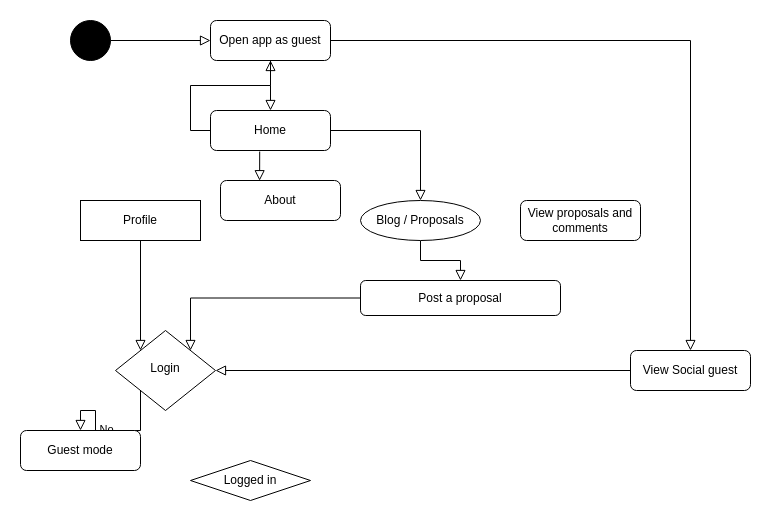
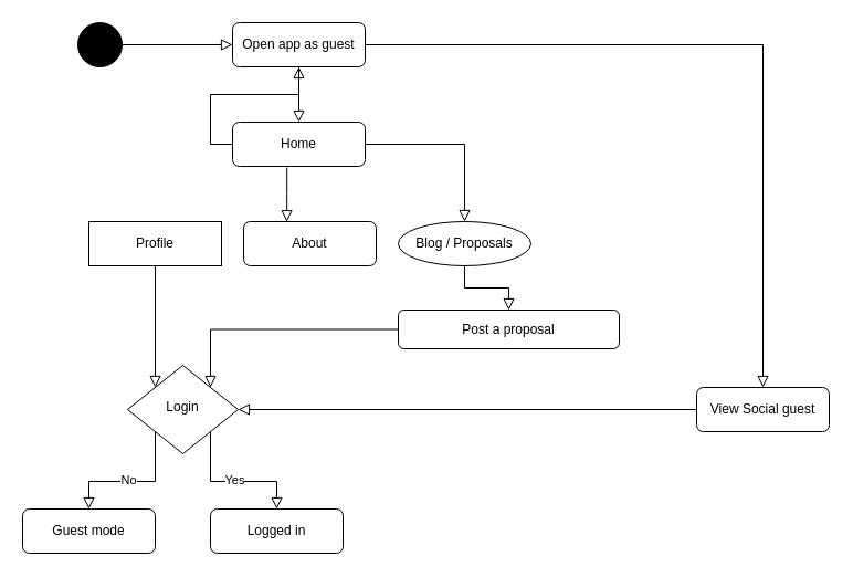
- <mxCell id="18" value="About" style="rounded=1;whiteSpace=wrap;html=1;fontSize=12;glass=0;strokeWidth=1;shadow=0;" vertex="1" parent="1"><mxGeometry x="220" y="180" width="120" height="40" as="geometry" /></mxCell>
+ <mxCell id="18" value="About" style="rounded=1;whiteSpace=wrap;html=1;fontSize=12;glass=0;strokeWidth=1;shadow=0;" vertex="1" parent="1"><mxGeometry x="220" y="200" width="120" height="40" as="geometry" /></mxCell>
- <mxCell id="23" value="View proposals and comments" style="rounded=1;whiteSpace=wrap;html=1;fontSize=12;glass=0;strokeWidth=1;shadow=0;" vertex="1" parent="1"><mxGeometry x="520" y="200" width="120" height="40" as="geometry" /></mxCell>
+ <mxCell id="11" style="edgeStyle=orthogonalEdgeStyle;rounded=0;orthogonalLoop=1;jettySize=auto;html=1;exitX=1;exitY=1;exitDx=0;exitDy=0;entryX=0.5;entryY=0;entryDx=0;entryDy=0;shadow=0;labelBackgroundColor=none;endArrow=block;endFill=0;endSize=8;strokeWidth=1;" edge="1" parent="1" source="15" target="16"><mxGeometry relative="1" as="geometry" /></mxCell>
+ <mxCell id="12" value="Yes" style="edgeLabel;html=1;align=center;verticalAlign=middle;resizable=0;points=[];" vertex="1" connectable="0" parent="11"><mxGeometry x="0.013" y="2" relative="1" as="geometry"><mxPoint as="offset" /></mxGeometry></mxCell>
- <mxCell id="17" value="Guest mode" style="rounded=1;whiteSpace=wrap;html=1;fontSize=12;glass=0;strokeWidth=1;shadow=0;" vertex="1" parent="1"><mxGeometry x="20" y="430" width="120" height="40" as="geometry" /></mxCell>
+ <mxCell id="17" value="Guest mode" style="rounded=1;whiteSpace=wrap;html=1;fontSize=12;glass=0;strokeWidth=1;shadow=0;" vertex="1" parent="1"><mxGeometry x="20" y="460" width="120" height="40" as="geometry" /></mxCell>
- <mxCell id="16" value="Logged in" style="rhombus;whiteSpace=wrap;html=1;fontSize=12;glass=0;strokeWidth=1;shadow=0;" vertex="1" parent="1"><mxGeometry x="190" y="460" width="120" height="40" as="geometry" /></mxCell>
+ <mxCell id="16" value="Logged in" style="rounded=1;whiteSpace=wrap;html=1;fontSize=12;glass=0;strokeWidth=1;shadow=0;" vertex="1" parent="1"><mxGeometry x="190" y="460" width="120" height="40" as="geometry" /></mxCell>
